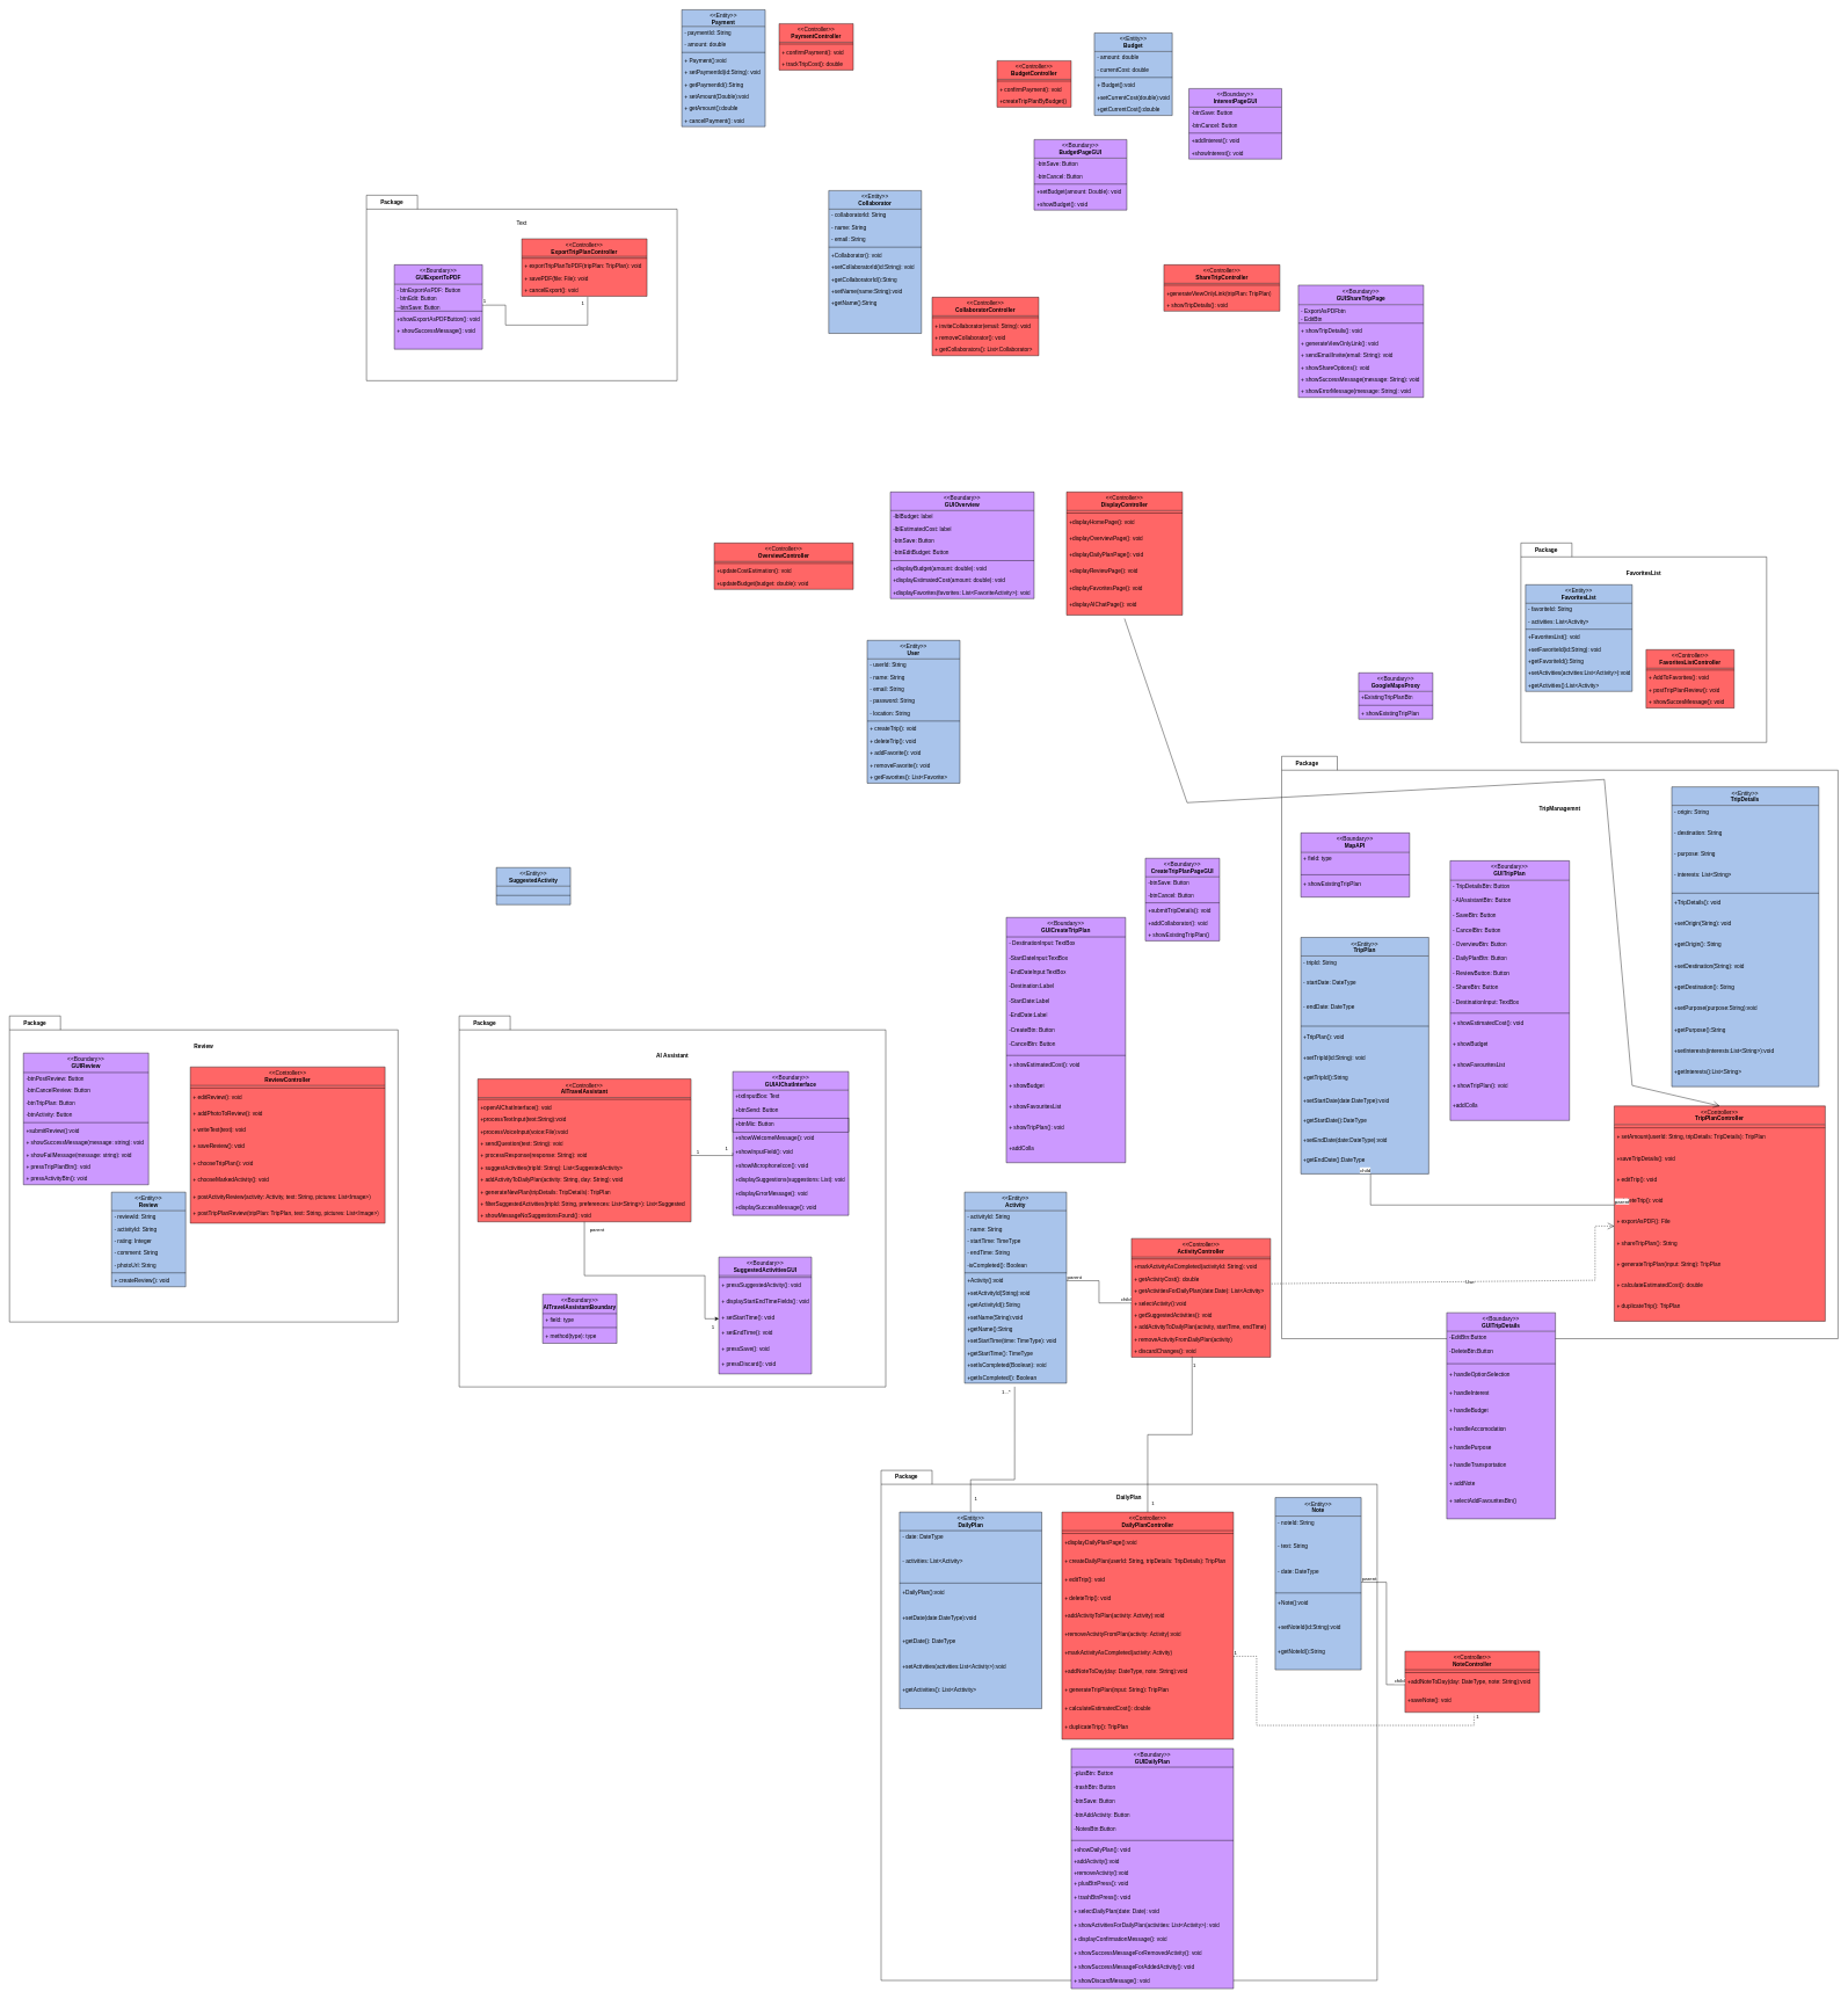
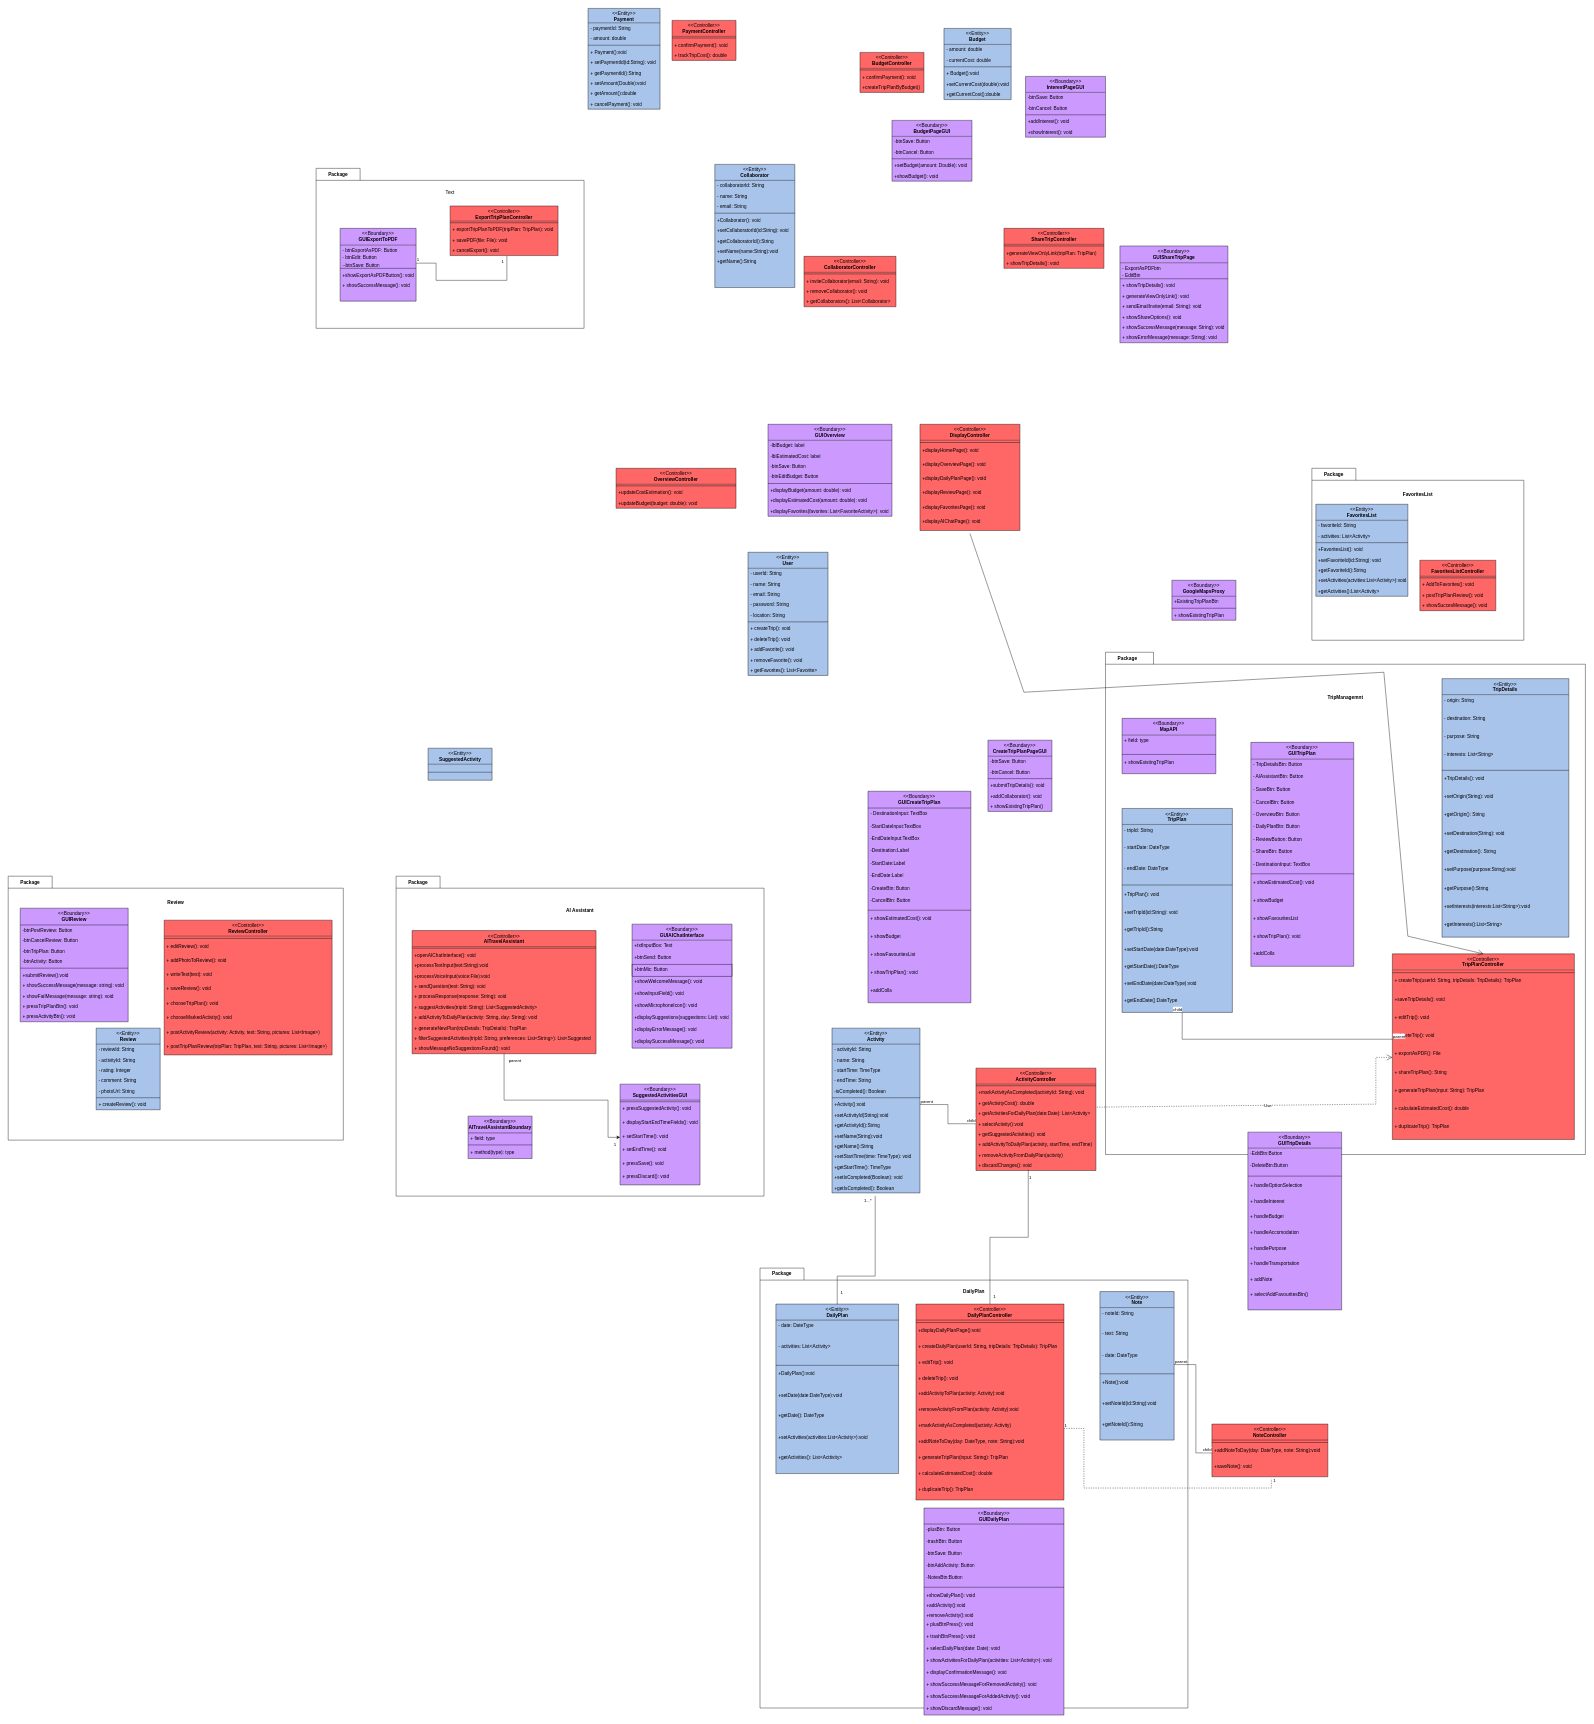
- <mxCell id="97" value="&lt;div&gt;+ setAmount(userId: String, tripDetails: TripDetails): TripPlan&lt;/div&gt;" style="text;strokeColor=none;fillColor=none;align=left;verticalAlign=top;spacingLeft=4;spacingRight=4;overflow=hidden;rotatable=0;points=[[0,0.5],[1,0.5]];portConstraint=eastwest;whiteSpace=wrap;html=1;fontFamily=Helvetica;fontSize=12;fontColor=default;fontStyle=0;horizontal=1;" parent="95" vertex="1"><mxGeometry y="54.022" width="455.172" height="45.573" as="geometry" /></mxCell>
+ <mxCell id="97" value="&lt;div&gt;+ createTrip(userId: String, tripDetails: TripDetails): TripPlan&lt;/div&gt;" style="text;strokeColor=none;fillColor=none;align=left;verticalAlign=top;spacingLeft=4;spacingRight=4;overflow=hidden;rotatable=0;points=[[0,0.5],[1,0.5]];portConstraint=eastwest;whiteSpace=wrap;html=1;fontFamily=Helvetica;fontSize=12;fontColor=default;fontStyle=0;horizontal=1;" parent="95" vertex="1"><mxGeometry y="54.022" width="455.172" height="45.573" as="geometry" /></mxCell>
- <mxCell id="349" value="" style="endArrow=none;html=1;edgeStyle=orthogonalEdgeStyle;rounded=0;exitX=1;exitY=0.5;exitDx=0;exitDy=0;entryX=0;entryY=0.5;entryDx=0;entryDy=0;" edge="1" parent="313" source="321" target="332"><mxGeometry relative="1" as="geometry"><mxPoint x="380" y="390" as="sourcePoint" /><mxPoint x="540" y="390" as="targetPoint" /><Array as="points"><mxPoint x="590" y="301" /></Array></mxGeometry></mxCell>
- <mxCell id="350" value="1" style="edgeLabel;resizable=0;html=1;align=left;verticalAlign=bottom;" connectable="0" vertex="1" parent="349"><mxGeometry x="-1" relative="1" as="geometry"><mxPoint x="10" as="offset" /></mxGeometry></mxCell>
- <mxCell id="351" value="1" style="edgeLabel;resizable=0;html=1;align=right;verticalAlign=bottom;" connectable="0" vertex="1" parent="349"><mxGeometry x="1" relative="1" as="geometry"><mxPoint x="-10" as="offset" /></mxGeometry></mxCell>
